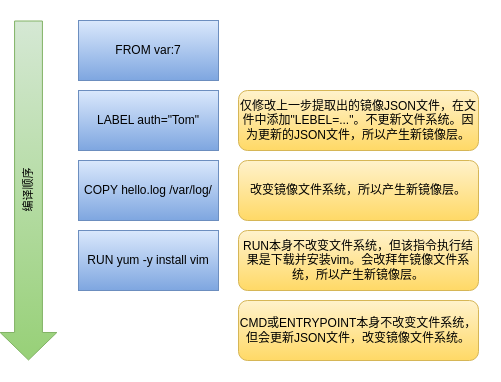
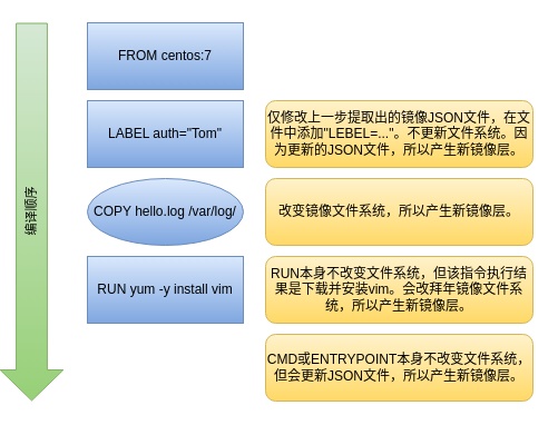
- <mxCell id="2" value="FROM var:7" style="rounded=0;whiteSpace=wrap;html=1;fillColor=#dae8fc;gradientColor=#7ea6e0;strokeColor=#6c8ebf;" parent="1" vertex="1"><mxGeometry x="70" y="20" width="140" height="60" as="geometry" /></mxCell>
+ <mxCell id="2" value="FROM centos:7" style="rounded=0;whiteSpace=wrap;html=1;fillColor=#dae8fc;gradientColor=#7ea6e0;strokeColor=#6c8ebf;" parent="1" vertex="1"><mxGeometry x="70" y="20" width="140" height="60" as="geometry" /></mxCell>
- <mxCell id="4" value="COPY hello.log /var/log/" style="rounded=0;whiteSpace=wrap;html=1;fillColor=#dae8fc;gradientColor=#7ea6e0;strokeColor=#6c8ebf;" parent="1" vertex="1"><mxGeometry x="70" y="160" width="140" height="60" as="geometry" /></mxCell>
+ <mxCell id="4" value="COPY hello.log /var/log/" style="ellipse;whiteSpace=wrap;html=1;fillColor=#dae8fc;gradientColor=#7ea6e0;strokeColor=#6c8ebf;" parent="1" vertex="1"><mxGeometry x="70" y="160" width="140" height="60" as="geometry" /></mxCell>
- <mxCell id="9" value="CMD或ENTRYPOINT本身不改变文件系统，但会更新JSON文件，改变镜像文件系统。" style="rounded=1;whiteSpace=wrap;html=1;fillColor=#fff2cc;gradientColor=#ffd966;strokeColor=#d6b656;" vertex="1" parent="1"><mxGeometry x="230" y="300" width="240" height="60" as="geometry" /></mxCell>
+ <mxCell id="9" value="CMD或ENTRYPOINT本身不改变文件系统，但会更新JSON文件，所以产生新镜像层。" style="rounded=1;whiteSpace=wrap;html=1;fillColor=#fff2cc;gradientColor=#ffd966;strokeColor=#d6b656;" vertex="1" parent="1"><mxGeometry x="230" y="300" width="240" height="60" as="geometry" /></mxCell>
